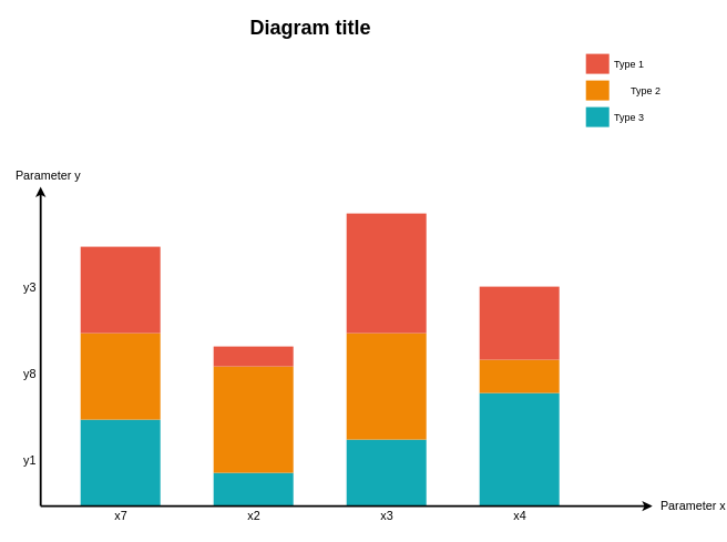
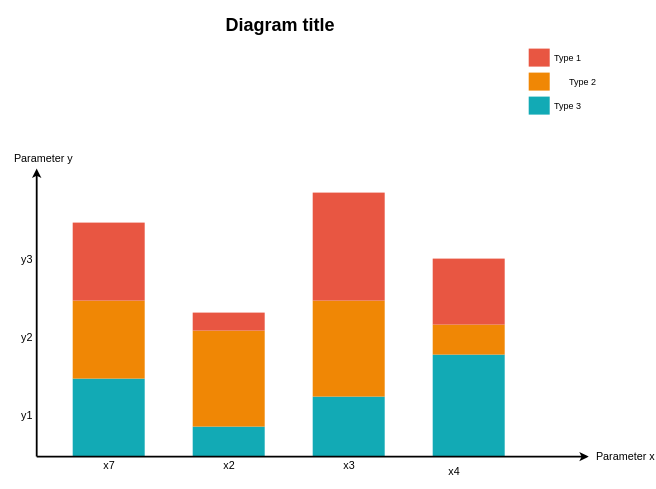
- <mxCell id="26" value="y8" style="text;spacingTop=-5;align=center;verticalAlign=middle;fontStyle=0;html=1;fontSize=18;points=[]" parent="1" vertex="1"><mxGeometry x="28.5" y="500.5" width="30" height="130.0" as="geometry" /></mxCell>
+ <mxCell id="26" value="y2" style="text;spacingTop=-5;align=center;verticalAlign=middle;fontStyle=0;html=1;fontSize=18;points=[]" parent="1" vertex="1"><mxGeometry x="28.5" y="500.5" width="30" height="130.0" as="geometry" /></mxCell>
- <mxCell id="31" value="x4" style="text;spacingTop=-5;align=center;verticalAlign=middle;fontStyle=0;html=1;fontSize=18;points=[];strokeColor=none;" parent="1" vertex="1"><mxGeometry x="720.5" y="762.5" width="120" height="30" as="geometry" /></mxCell>
+ <mxCell id="31" value="x4" style="text;spacingTop=-5;align=center;verticalAlign=middle;fontStyle=0;html=1;fontSize=18;points=[];strokeColor=none;" parent="1" vertex="1"><mxGeometry x="695.5" y="772.5" width="120" height="30" as="geometry" /></mxCell>
